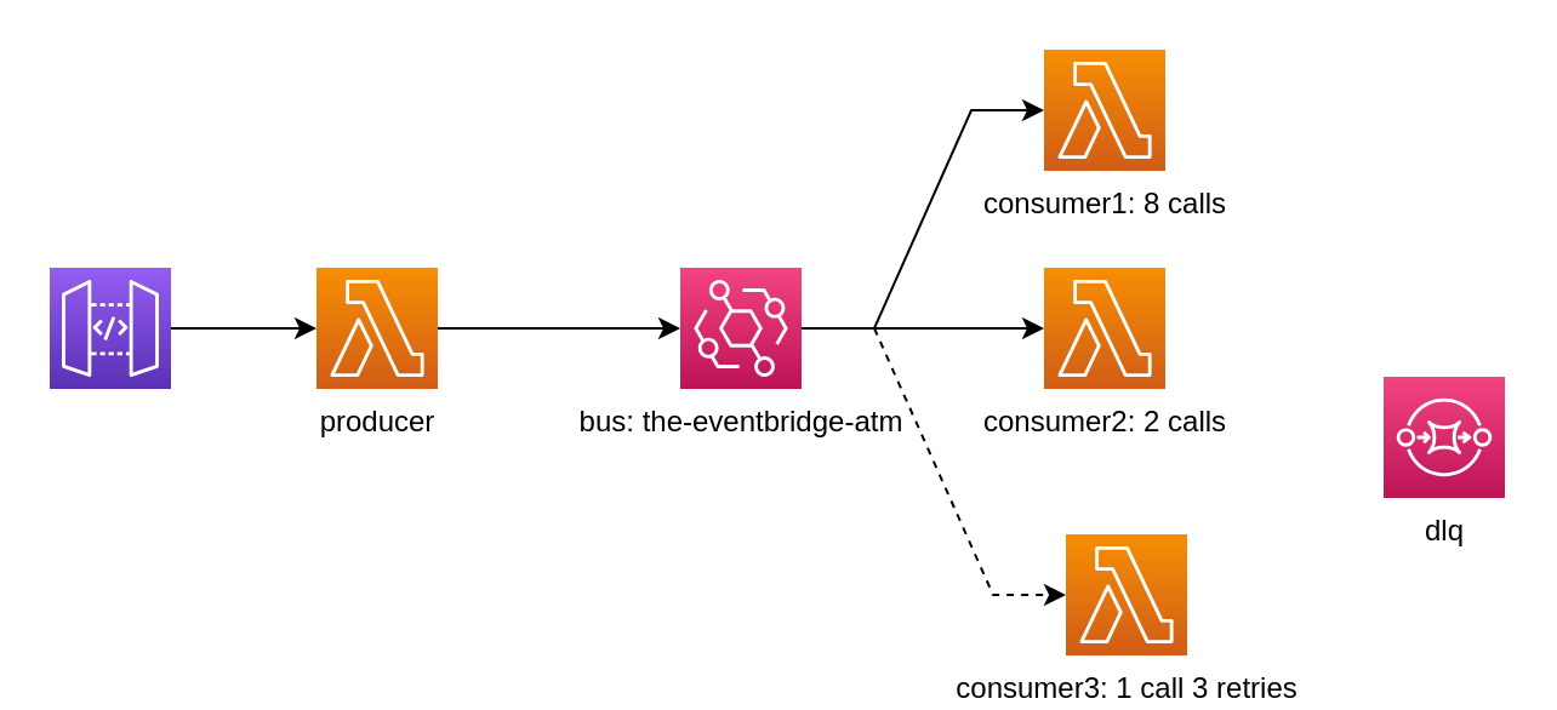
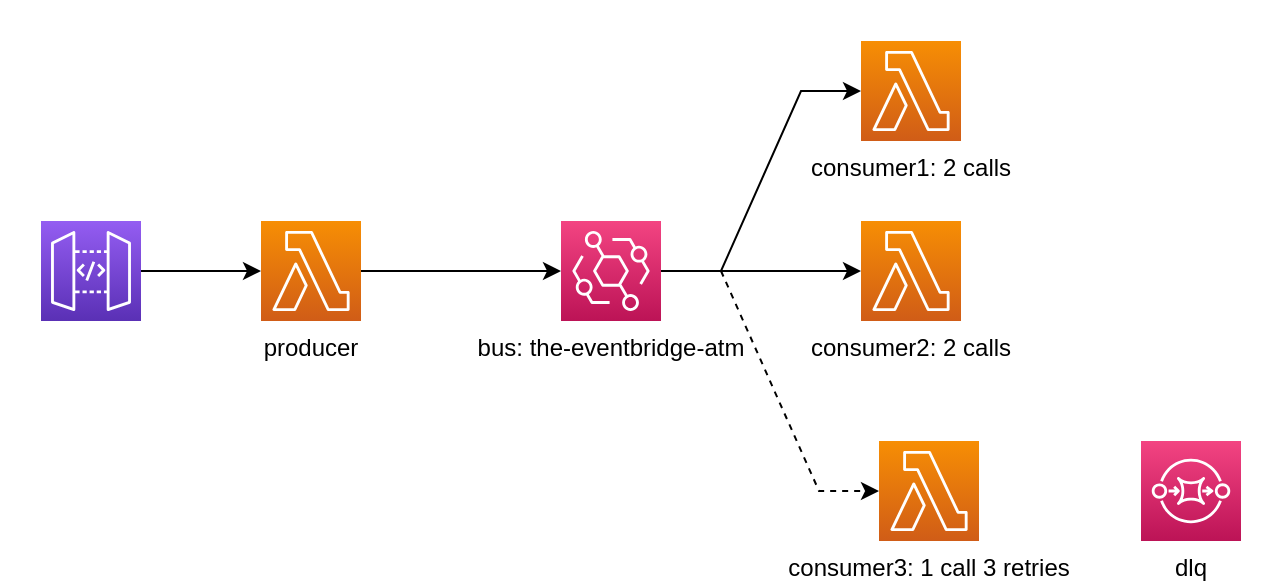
- <mxCell id="12" value="&lt;font color=&quot;#000000&quot;&gt;consumer1: 8 calls&lt;/font&gt;" style="outlineConnect=0;gradientColor=#F78E04;gradientDirection=north;fillColor=#D05C17;strokeColor=#ffffff;dashed=0;verticalLabelPosition=bottom;verticalAlign=top;align=center;html=1;fontSize=12;fontStyle=0;aspect=fixed;shape=mxgraph.aws4.resourceIcon;resIcon=mxgraph.aws4.lambda;fontColor=#B3B3B3;" vertex="1" parent="1"><mxGeometry x="430" y="20" width="50" height="50" as="geometry" /></mxCell>
+ <mxCell id="12" value="&lt;font color=&quot;#000000&quot;&gt;consumer1: 2 calls&lt;/font&gt;" style="outlineConnect=0;gradientColor=#F78E04;gradientDirection=north;fillColor=#D05C17;strokeColor=#ffffff;dashed=0;verticalLabelPosition=bottom;verticalAlign=top;align=center;html=1;fontSize=12;fontStyle=0;aspect=fixed;shape=mxgraph.aws4.resourceIcon;resIcon=mxgraph.aws4.lambda;fontColor=#B3B3B3;" vertex="1" parent="1"><mxGeometry x="430" y="20" width="50" height="50" as="geometry" /></mxCell>
- <mxCell id="13" value="&lt;font color=&quot;#000000&quot;&gt;dlq&lt;/font&gt;" style="outlineConnect=0;fontColor=#B3B3B3;gradientColor=#F34482;gradientDirection=north;fillColor=#BC1356;strokeColor=#ffffff;dashed=0;verticalLabelPosition=bottom;verticalAlign=top;align=center;html=1;fontSize=12;fontStyle=0;aspect=fixed;shape=mxgraph.aws4.resourceIcon;resIcon=mxgraph.aws4.sqs;" vertex="1" parent="1"><mxGeometry x="570" y="155" width="50" height="50" as="geometry" /></mxCell>
+ <mxCell id="13" value="&lt;font color=&quot;#000000&quot;&gt;dlq&lt;/font&gt;" style="outlineConnect=0;fontColor=#B3B3B3;gradientColor=#F34482;gradientDirection=north;fillColor=#BC1356;strokeColor=#ffffff;dashed=0;verticalLabelPosition=bottom;verticalAlign=top;align=center;html=1;fontSize=12;fontStyle=0;aspect=fixed;shape=mxgraph.aws4.resourceIcon;resIcon=mxgraph.aws4.sqs;" vertex="1" parent="1"><mxGeometry x="570" y="220" width="50" height="50" as="geometry" /></mxCell>
